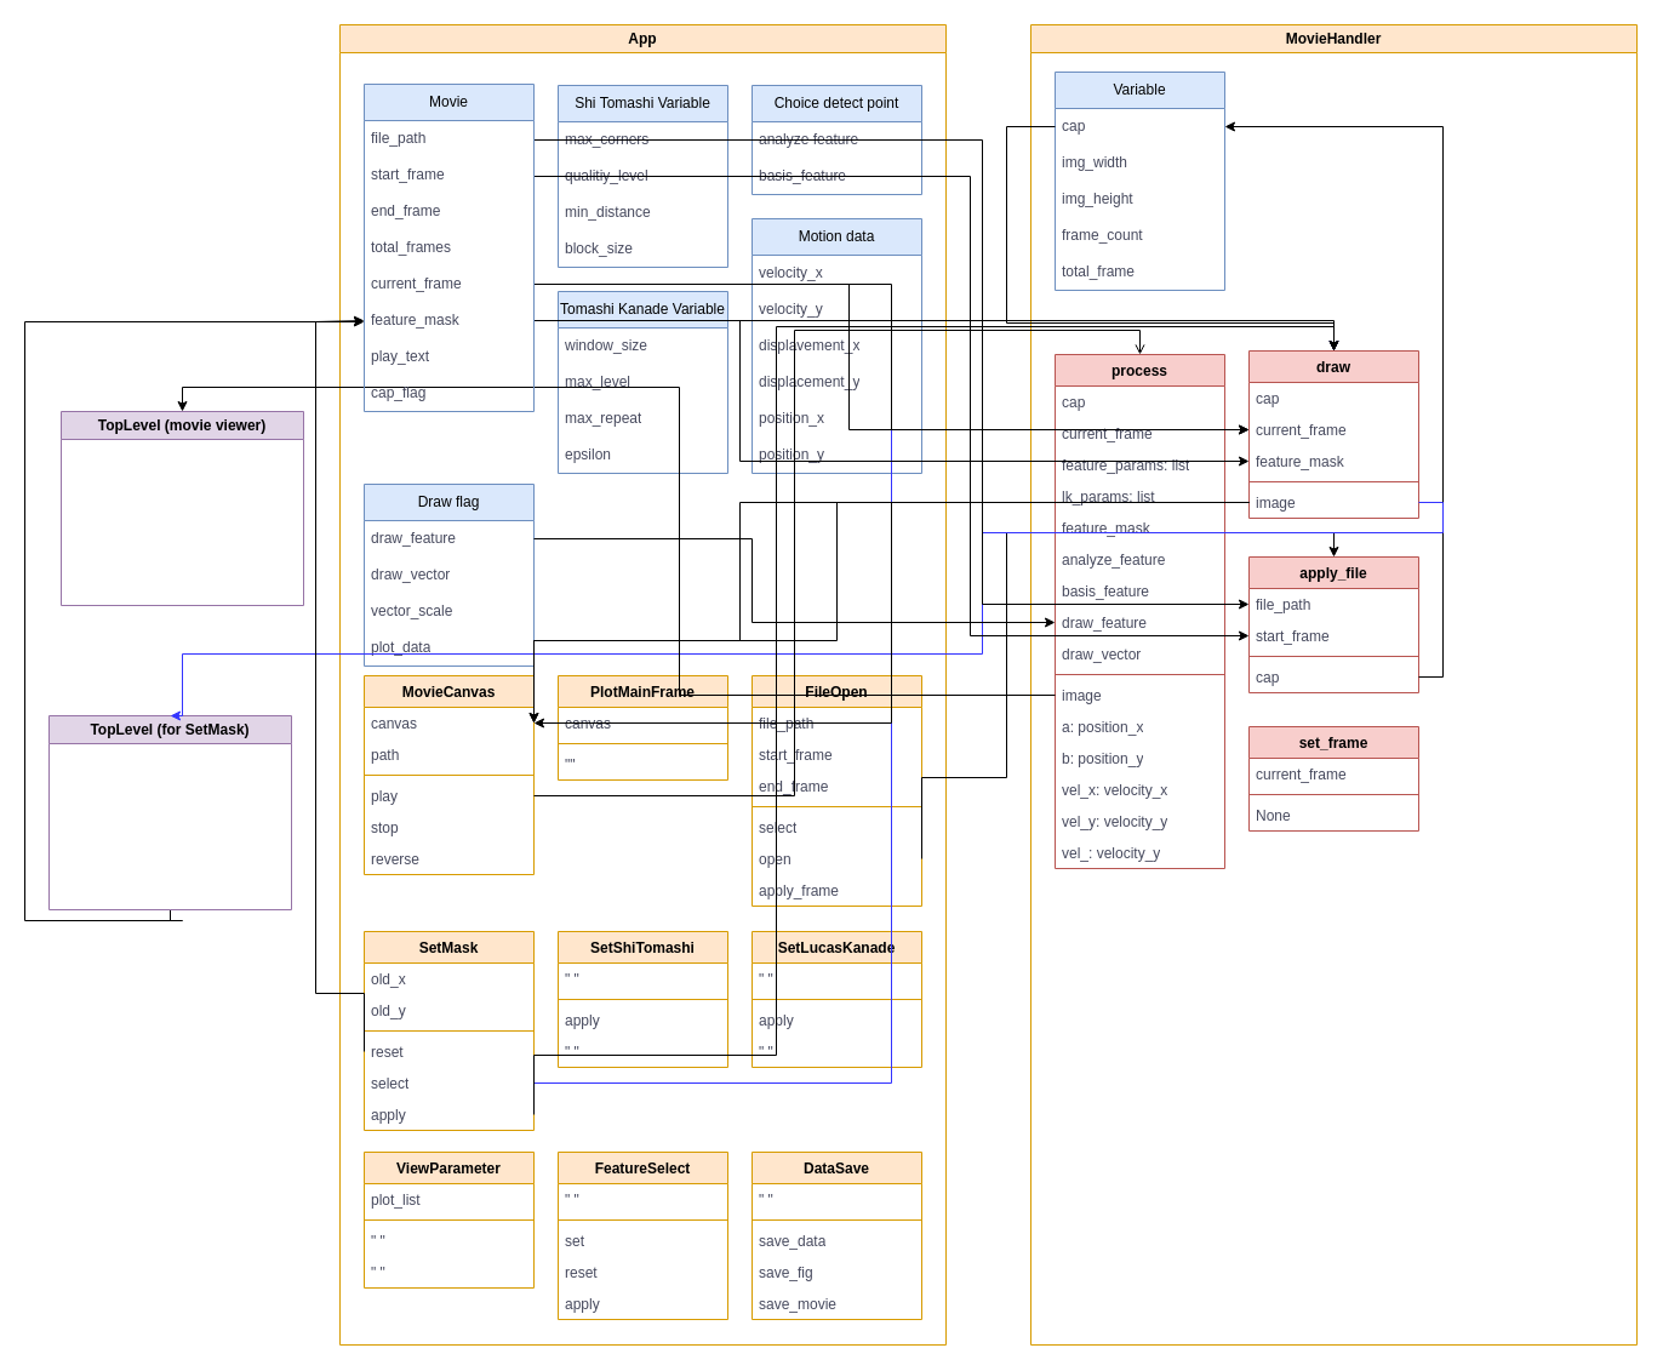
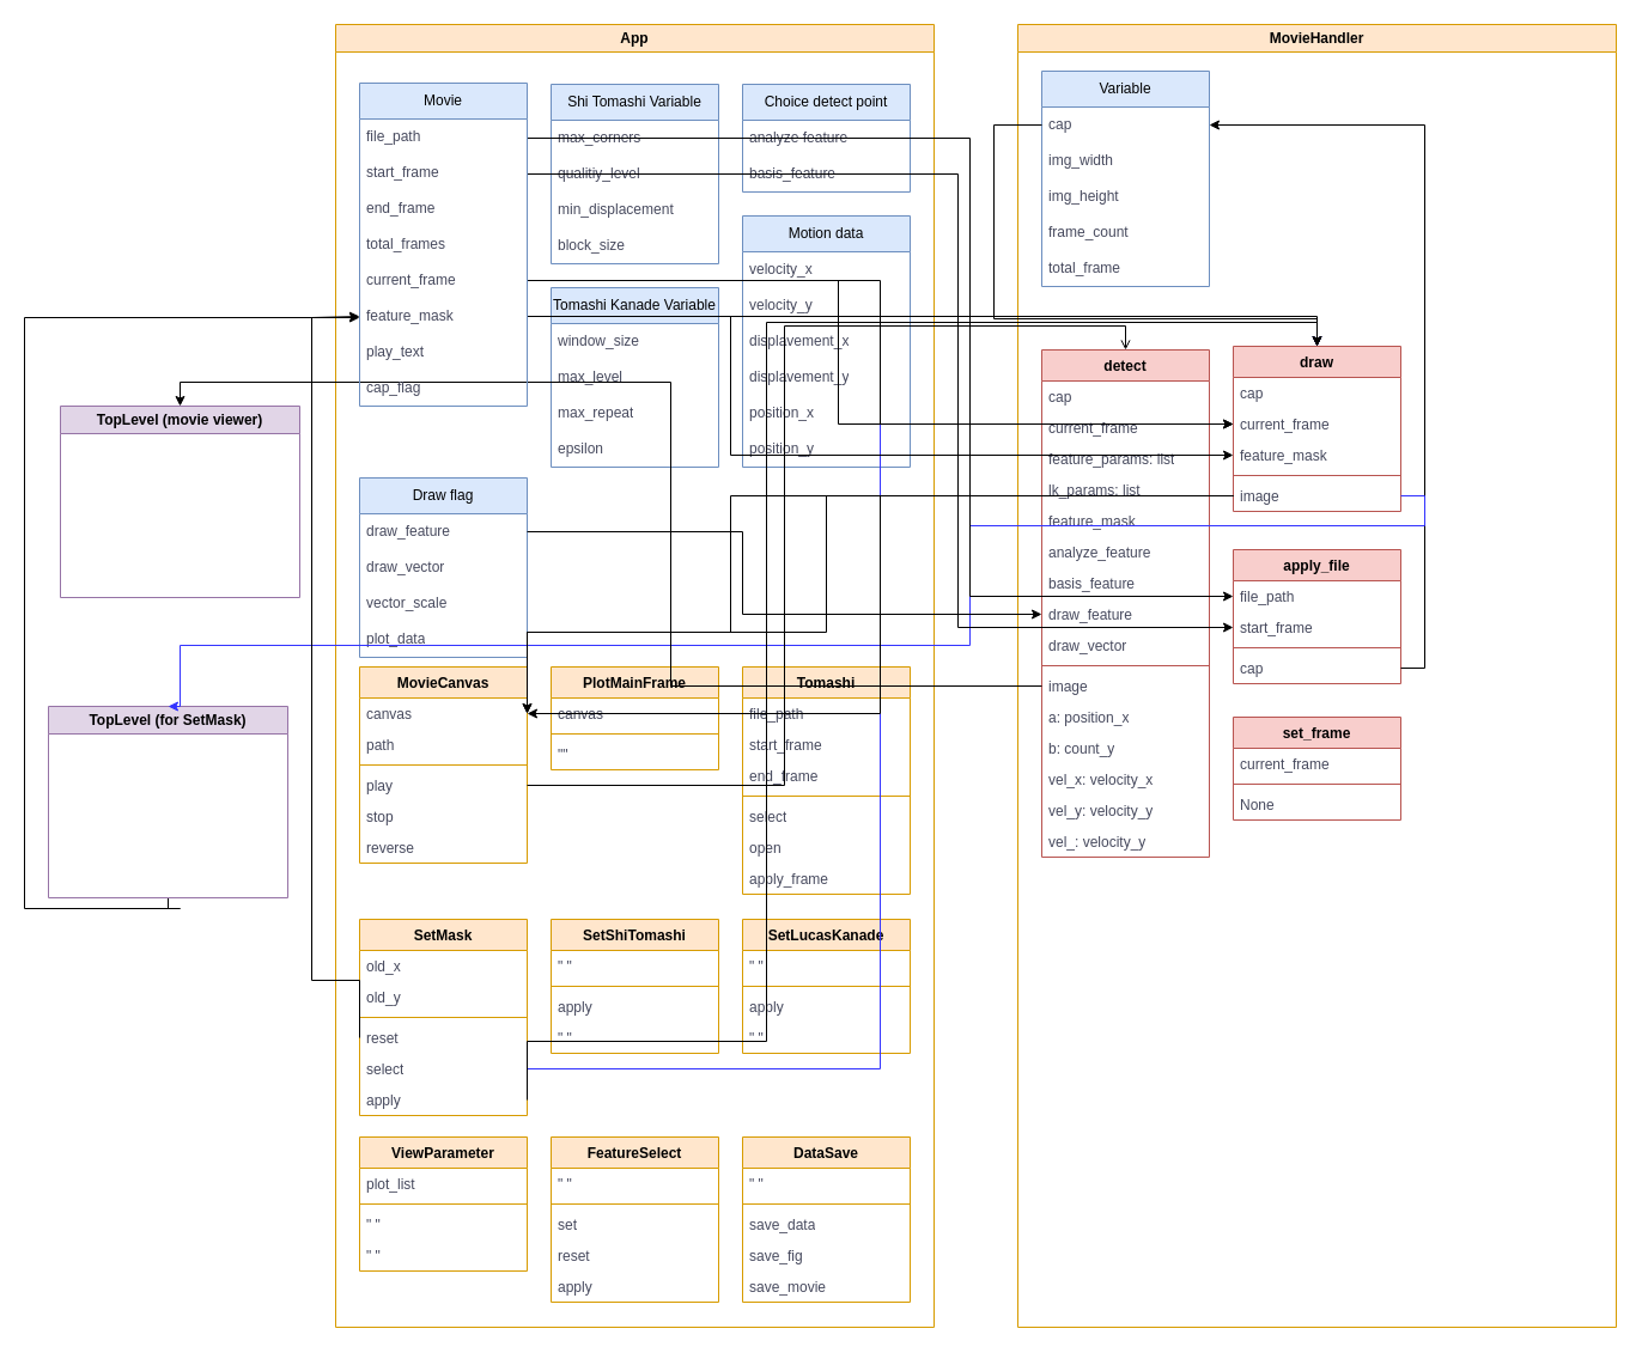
- <mxCell id="17" value="min_distance" style="text;strokeColor=none;fillColor=none;align=left;verticalAlign=middle;spacingLeft=4;spacingRight=4;overflow=hidden;points=[[0,0.5],[1,0.5]];portConstraint=eastwest;rotatable=0;whiteSpace=wrap;html=1;fontColor=#46495D;rounded=0;" vertex="1" parent="14"><mxGeometry y="90" width="140" height="30" as="geometry" /></mxCell>
+ <mxCell id="17" value="min_displacement" style="text;strokeColor=none;fillColor=none;align=left;verticalAlign=middle;spacingLeft=4;spacingRight=4;overflow=hidden;points=[[0,0.5],[1,0.5]];portConstraint=eastwest;rotatable=0;whiteSpace=wrap;html=1;fontColor=#46495D;rounded=0;" vertex="1" parent="14"><mxGeometry y="90" width="140" height="30" as="geometry" /></mxCell>
- <mxCell id="88" value="process" style="swimlane;fontStyle=1;align=center;verticalAlign=top;childLayout=stackLayout;horizontal=1;startSize=26;horizontalStack=0;resizeParent=1;resizeParentMax=0;resizeLast=0;collapsible=1;marginBottom=0;whiteSpace=wrap;html=1;strokeColor=#b85450;fillColor=#f8cecc;rounded=0;" vertex="1" parent="81"><mxGeometry x="20" y="272" width="140" height="424" as="geometry" /></mxCell>
+ <mxCell id="88" value="detect" style="swimlane;fontStyle=1;align=center;verticalAlign=top;childLayout=stackLayout;horizontal=1;startSize=26;horizontalStack=0;resizeParent=1;resizeParentMax=0;resizeLast=0;collapsible=1;marginBottom=0;whiteSpace=wrap;html=1;strokeColor=#b85450;fillColor=#f8cecc;rounded=0;" vertex="1" parent="81"><mxGeometry x="20" y="272" width="140" height="424" as="geometry" /></mxCell>
- <mxCell id="36" value="displacement_y" style="text;strokeColor=none;fillColor=none;align=left;verticalAlign=middle;spacingLeft=4;spacingRight=4;overflow=hidden;points=[[0,0.5],[1,0.5]];portConstraint=eastwest;rotatable=0;whiteSpace=wrap;html=1;fontColor=#46495D;rounded=0;" vertex="1" parent="32"><mxGeometry y="120" width="140" height="30" as="geometry" /></mxCell>
+ <mxCell id="36" value="displavement_y" style="text;strokeColor=none;fillColor=none;align=left;verticalAlign=middle;spacingLeft=4;spacingRight=4;overflow=hidden;points=[[0,0.5],[1,0.5]];portConstraint=eastwest;rotatable=0;whiteSpace=wrap;html=1;fontColor=#46495D;rounded=0;" vertex="1" parent="32"><mxGeometry y="120" width="140" height="30" as="geometry" /></mxCell>
- <mxCell id="39" value="FileOpen" style="swimlane;fontStyle=1;align=center;verticalAlign=top;childLayout=stackLayout;horizontal=1;startSize=26;horizontalStack=0;resizeParent=1;resizeParentMax=0;resizeLast=0;collapsible=1;marginBottom=0;whiteSpace=wrap;html=1;strokeColor=#d79b00;fillColor=#ffe6cc;rounded=0;" vertex="1" parent="2"><mxGeometry x="340" y="537" width="140" height="190" as="geometry" /></mxCell>
+ <mxCell id="39" value="Tomashi" style="swimlane;fontStyle=1;align=center;verticalAlign=top;childLayout=stackLayout;horizontal=1;startSize=26;horizontalStack=0;resizeParent=1;resizeParentMax=0;resizeLast=0;collapsible=1;marginBottom=0;whiteSpace=wrap;html=1;strokeColor=#d79b00;fillColor=#ffe6cc;rounded=0;" vertex="1" parent="2"><mxGeometry x="340" y="537" width="140" height="190" as="geometry" /></mxCell>
- <mxCell id="124" value="" style="edgeStyle=orthogonalEdgeStyle;rounded=0;orthogonalLoop=1;jettySize=auto;html=1;exitX=1;exitY=0.5;exitDx=0;exitDy=0;entryX=0.5;entryY=0;entryDx=0;entryDy=0;" edge="1" parent="1" source="45" target="105"><mxGeometry relative="1" as="geometry"><Array as="points"><mxPoint x="830" y="641" /><mxPoint x="830" y="439" /><mxPoint x="1100" y="439" /></Array></mxGeometry></mxCell>
- <mxCell id="101" value="b: position_y" style="text;strokeColor=none;fillColor=none;align=left;verticalAlign=top;spacingLeft=4;spacingRight=4;overflow=hidden;rotatable=0;points=[[0,0.5],[1,0.5]];portConstraint=eastwest;whiteSpace=wrap;html=1;fontColor=#46495D;rounded=0;" vertex="1" parent="88"><mxGeometry y="320" width="140" height="26" as="geometry" /></mxCell>
+ <mxCell id="101" value="b: count_y" style="text;strokeColor=none;fillColor=none;align=left;verticalAlign=top;spacingLeft=4;spacingRight=4;overflow=hidden;rotatable=0;points=[[0,0.5],[1,0.5]];portConstraint=eastwest;whiteSpace=wrap;html=1;fontColor=#46495D;rounded=0;" vertex="1" parent="88"><mxGeometry y="320" width="140" height="26" as="geometry" /></mxCell>
